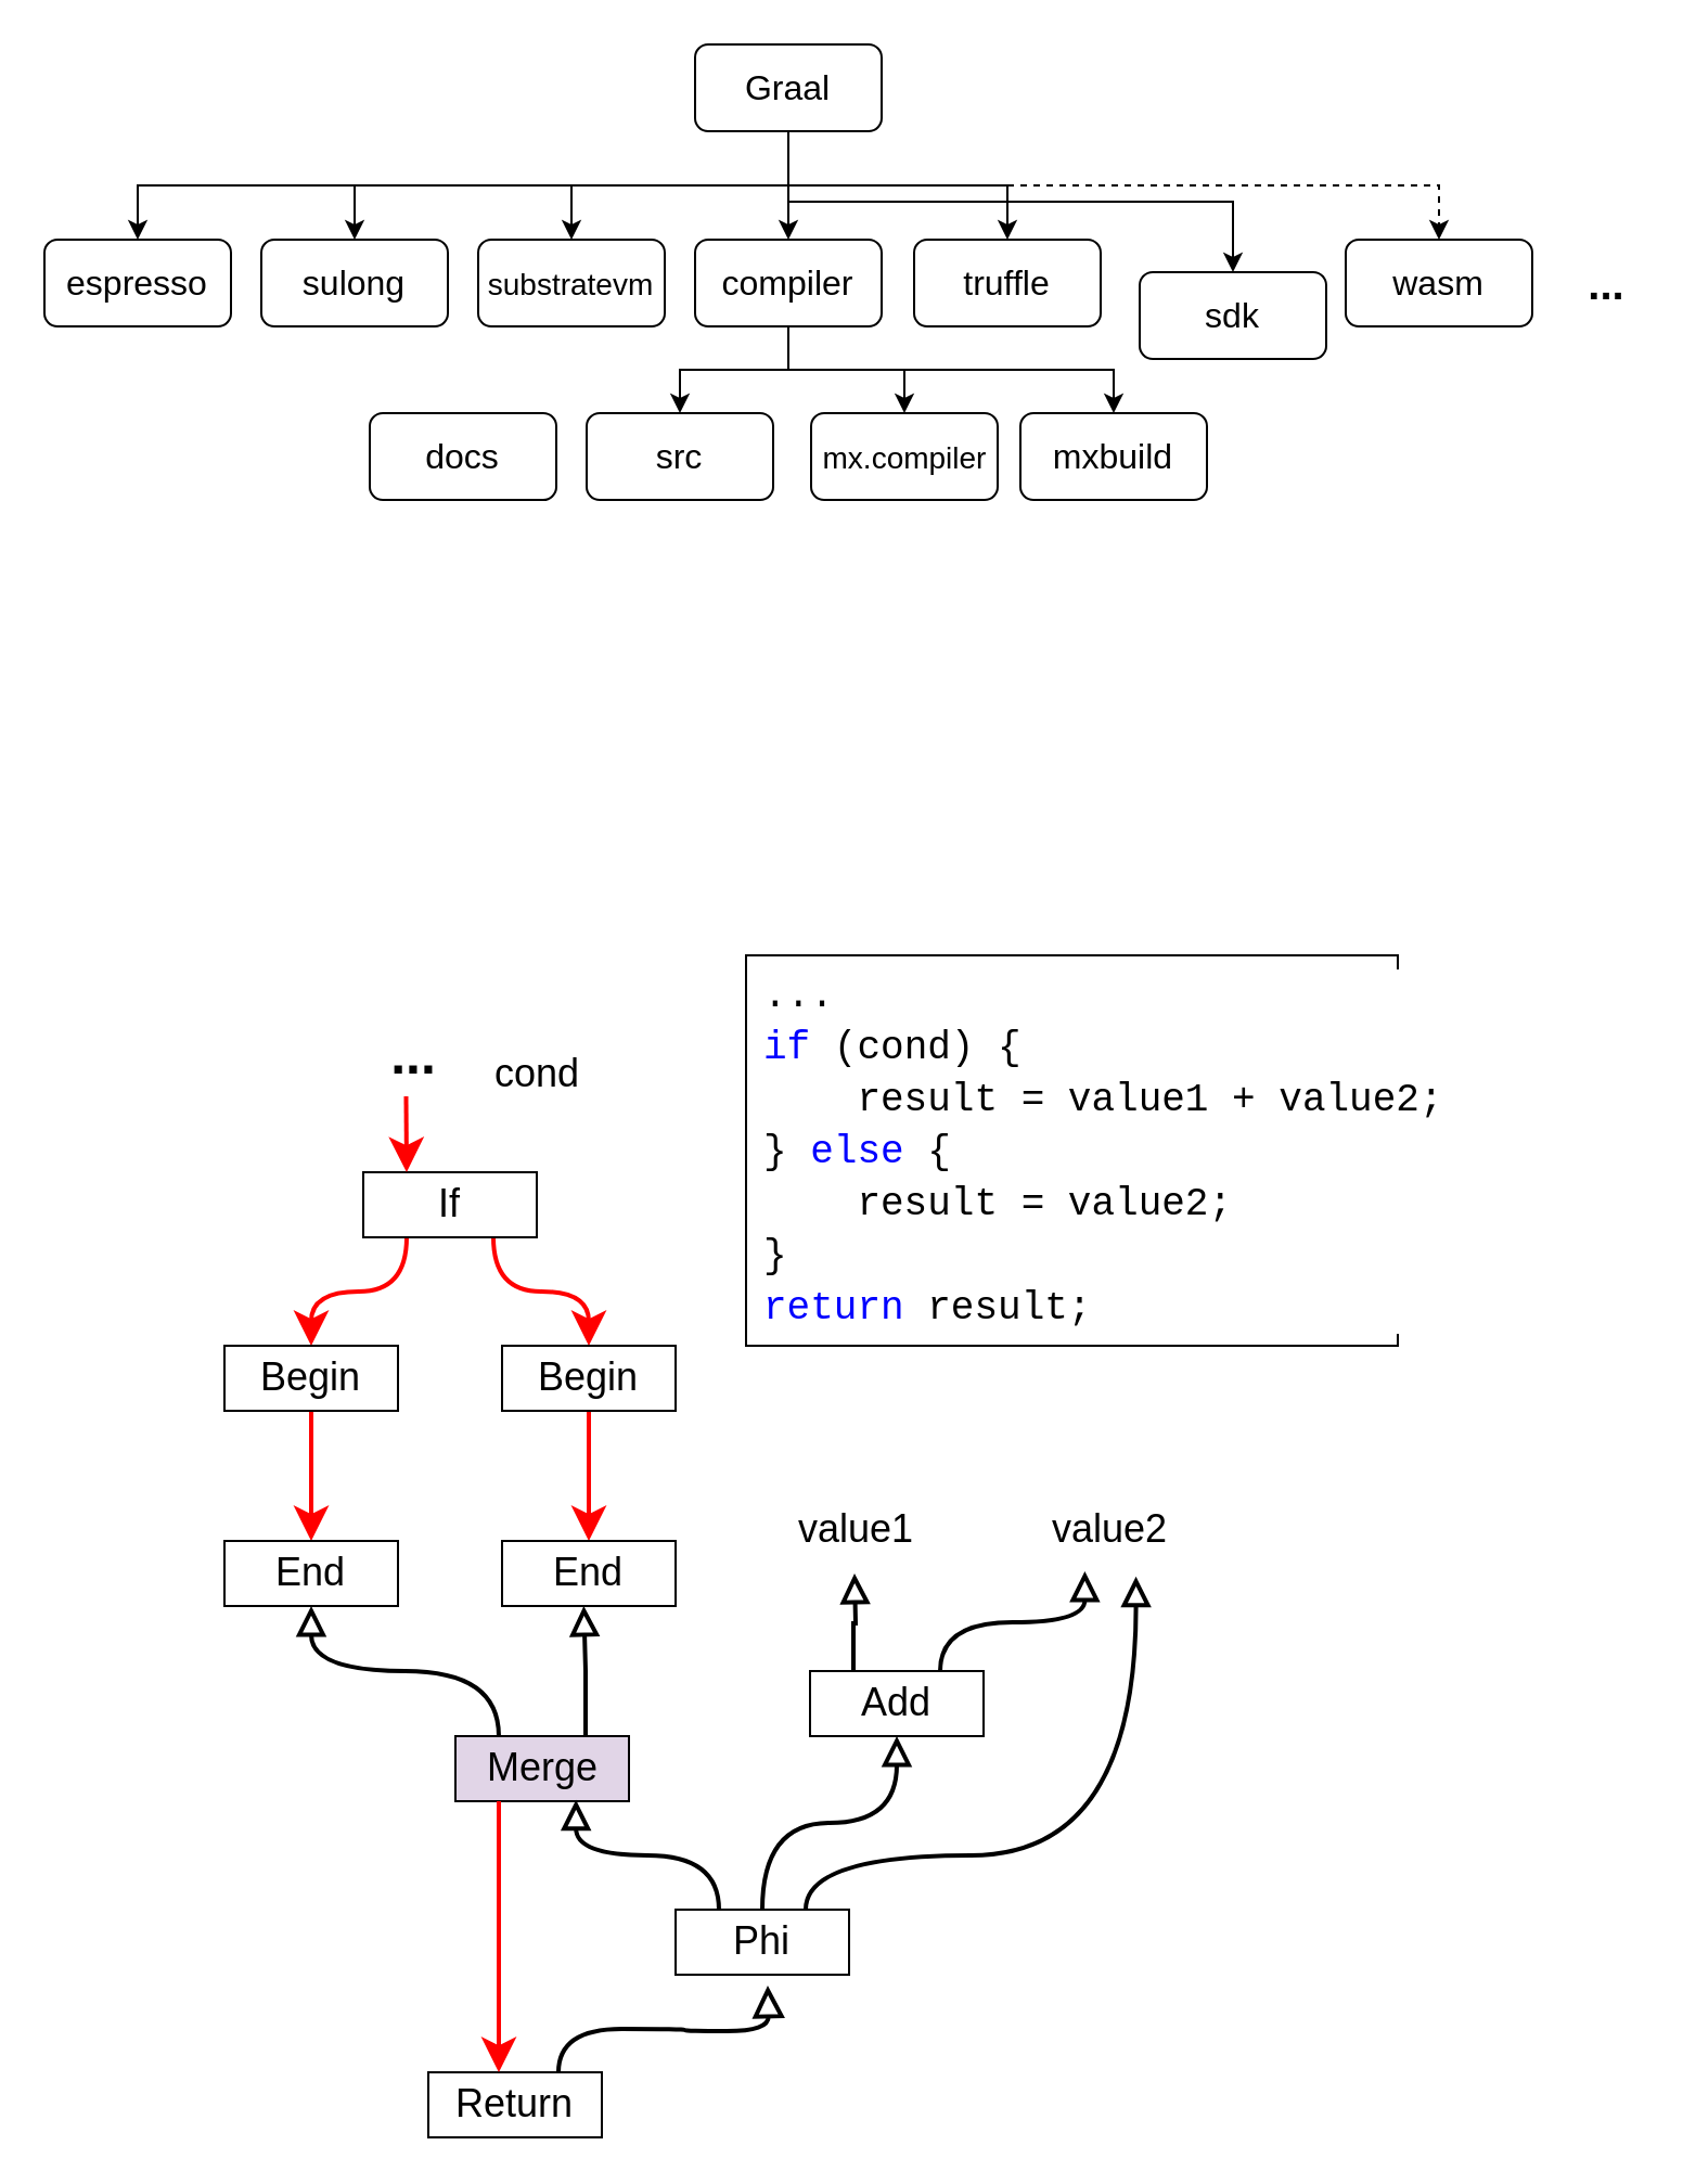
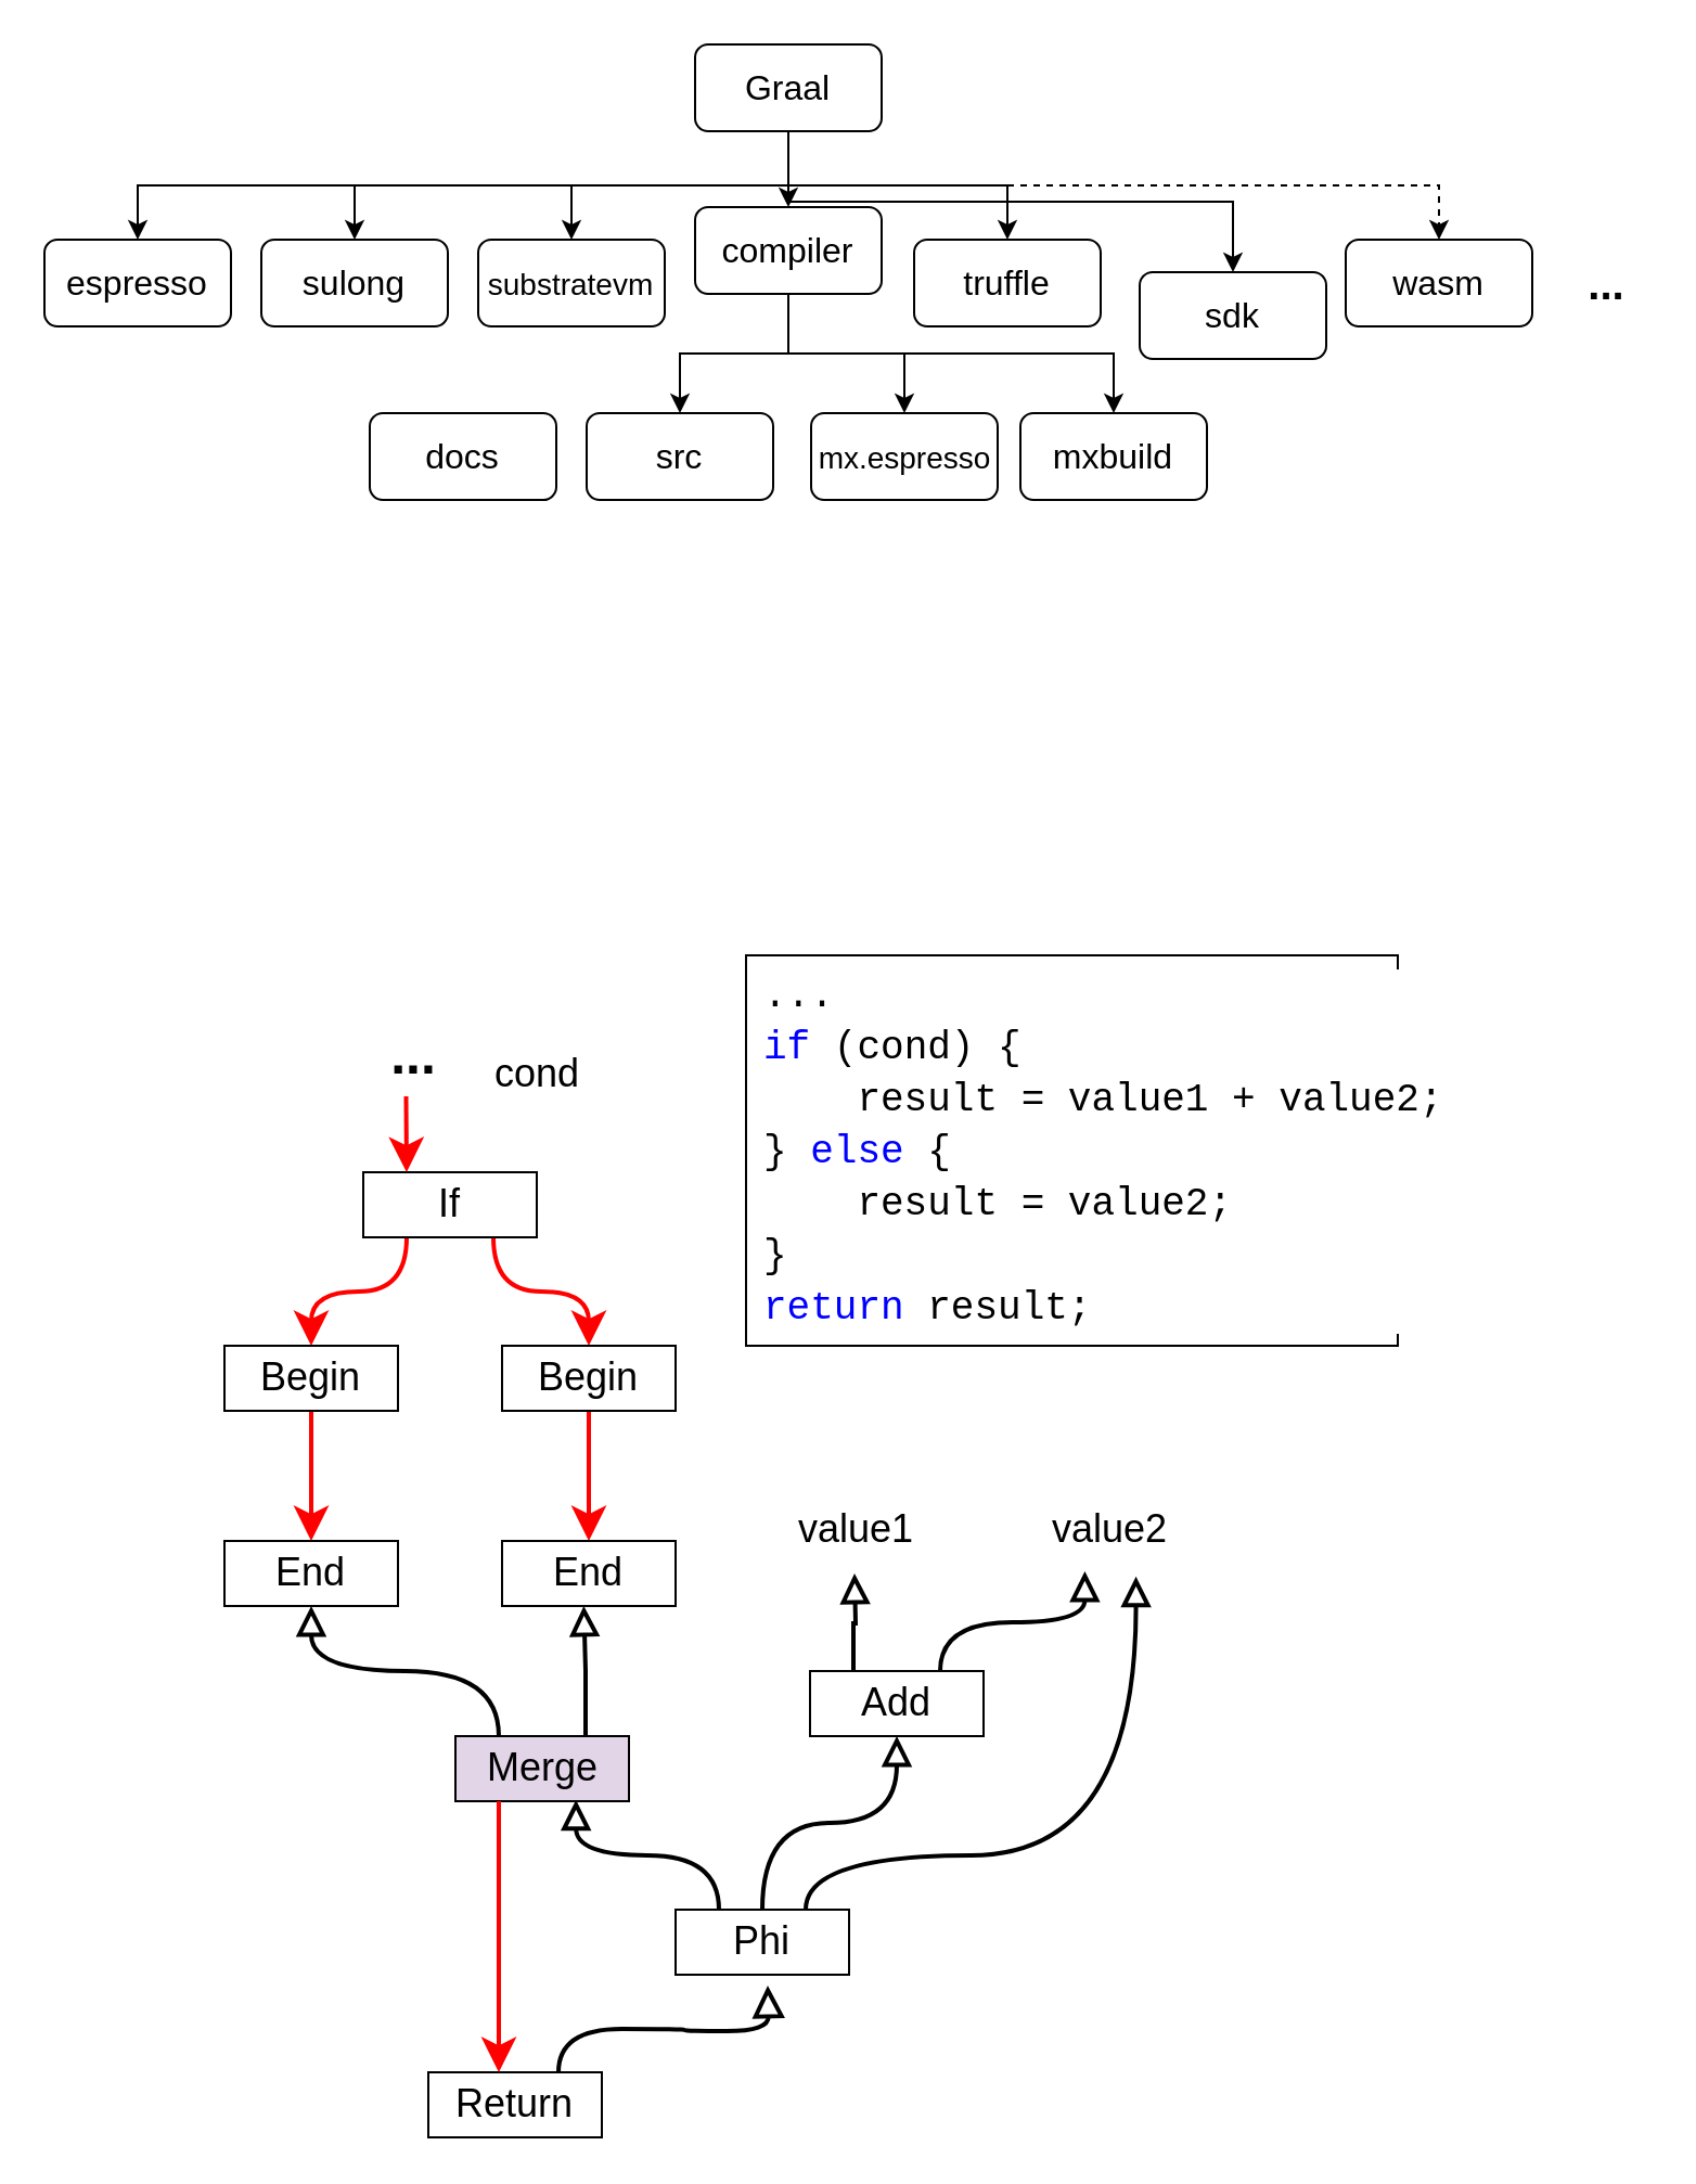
- <mxCell id="15" value="compiler" style="rounded=1;whiteSpace=wrap;html=1;fontSize=16;" vertex="1" parent="1"><mxGeometry x="320" y="110" width="86" height="40" as="geometry" /></mxCell>
+ <mxCell id="15" value="compiler" style="rounded=1;whiteSpace=wrap;html=1;fontSize=16;" vertex="1" parent="1"><mxGeometry x="320" y="95" width="86" height="40" as="geometry" /></mxCell>
- <mxCell id="22" value="&lt;font style=&quot;font-size: 14px;&quot;&gt;mx.compiler&lt;/font&gt;" style="rounded=1;whiteSpace=wrap;html=1;fontSize=16;" vertex="1" parent="1"><mxGeometry x="373.5" y="190" width="86" height="40" as="geometry" /></mxCell>
+ <mxCell id="22" value="&lt;font style=&quot;font-size: 14px;&quot;&gt;mx.espresso&lt;/font&gt;" style="rounded=1;whiteSpace=wrap;html=1;fontSize=16;" vertex="1" parent="1"><mxGeometry x="373.5" y="190" width="86" height="40" as="geometry" /></mxCell>
